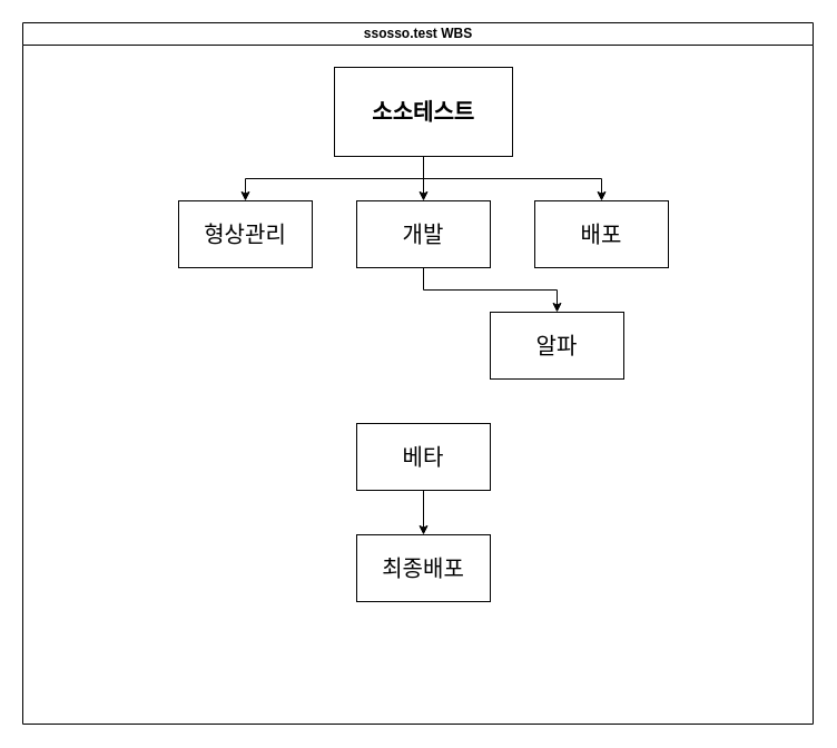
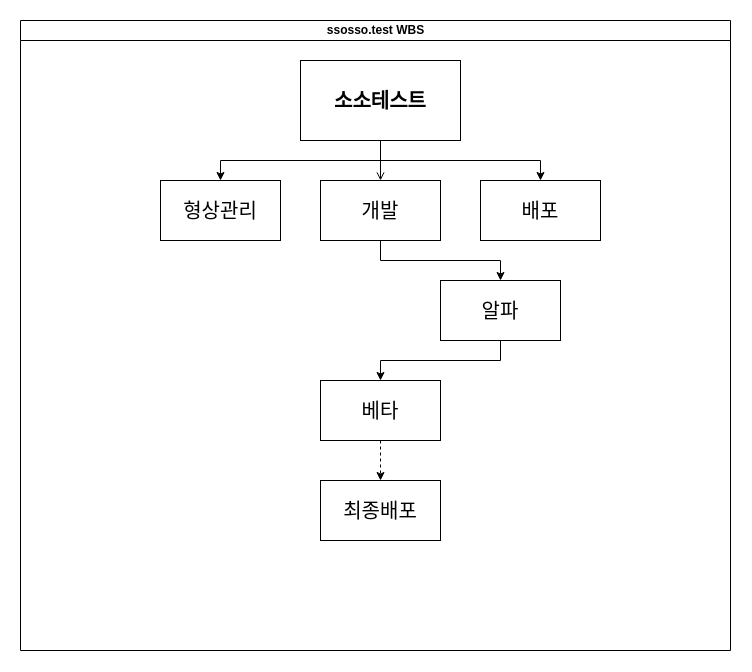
- <mxCell id="3" style="edgeStyle=orthogonalEdgeStyle;rounded=0;orthogonalLoop=1;jettySize=auto;html=1;exitX=0.5;exitY=1;exitDx=0;exitDy=0;entryX=0.5;entryY=0;entryDx=0;entryDy=0;fontSize=20;" edge="1" parent="2" source="5" target="7"><mxGeometry relative="1" as="geometry" /></mxCell>
+ <mxCell id="3" style="edgeStyle=orthogonalEdgeStyle;rounded=0;orthogonalLoop=1;jettySize=auto;html=1;exitX=0.5;exitY=1;exitDx=0;exitDy=0;entryX=0.5;entryY=0;entryDx=0;entryDy=0;fontSize=20;endArrow=open;" edge="1" parent="2" source="5" target="7"><mxGeometry relative="1" as="geometry" /></mxCell>
+ <mxCell id="11" style="edgeStyle=orthogonalEdgeStyle;rounded=0;orthogonalLoop=1;jettySize=auto;html=1;fontSize=20;" edge="1" parent="2" source="12" target="14"><mxGeometry relative="1" as="geometry" /></mxCell>
- <mxCell id="13" style="edgeStyle=orthogonalEdgeStyle;rounded=0;orthogonalLoop=1;jettySize=auto;html=1;fontSize=20;" edge="1" parent="2" source="14" target="15"><mxGeometry relative="1" as="geometry" /></mxCell>
+ <mxCell id="13" style="edgeStyle=orthogonalEdgeStyle;rounded=0;orthogonalLoop=1;jettySize=auto;html=1;fontSize=20;dashed=1;" edge="1" parent="2" source="14" target="15"><mxGeometry relative="1" as="geometry" /></mxCell>
